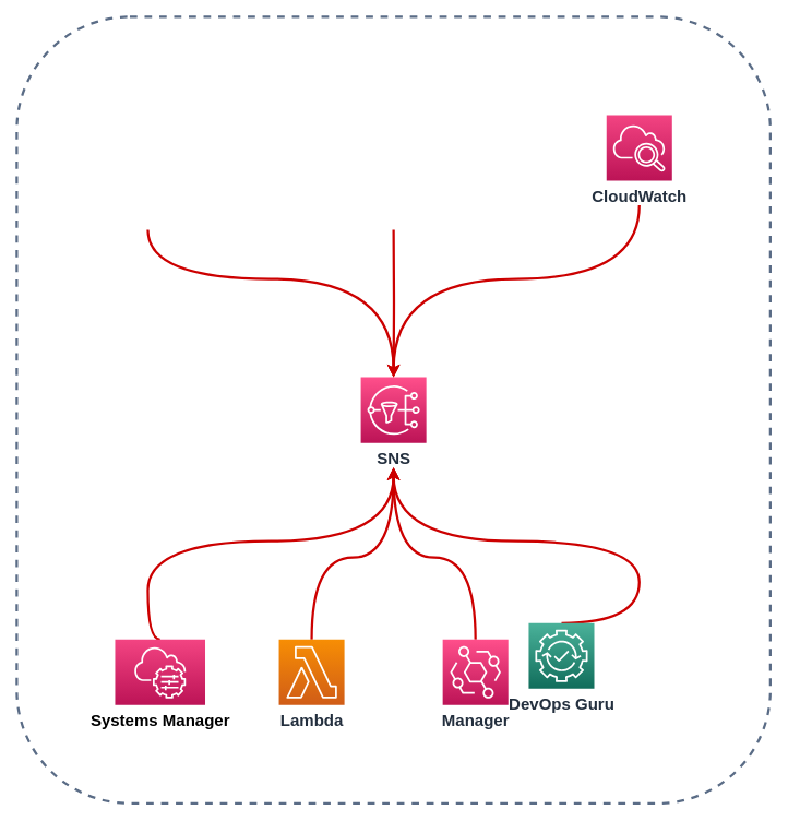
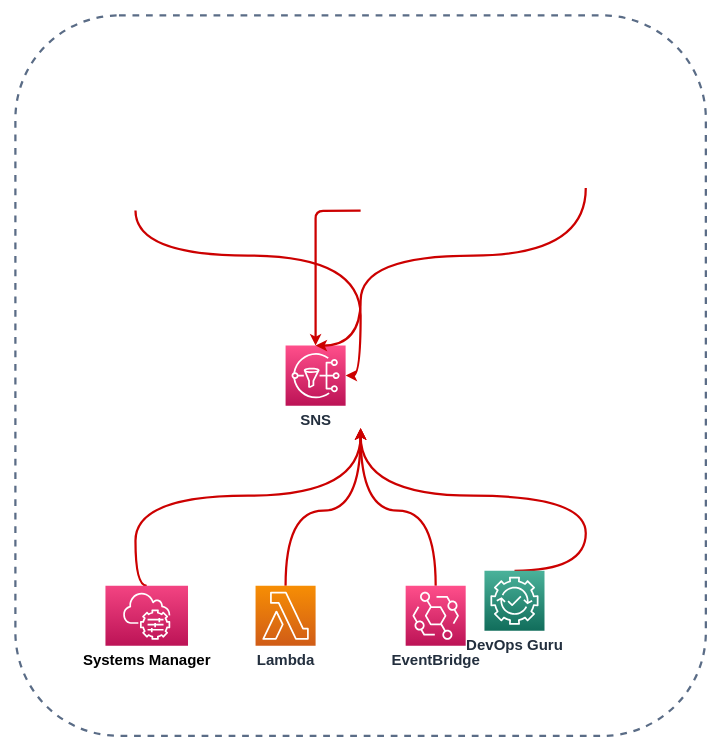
- <mxCell id="13" value="CloudWatch" style="sketch=0;points=[[0,0,0],[0.25,0,0],[0.5,0,0],[0.75,0,0],[1,0,0],[0,1,0],[0.25,1,0],[0.5,1,0],[0.75,1,0],[1,1,0],[0,0.25,0],[0,0.5,0],[0,0.75,0],[1,0.25,0],[1,0.5,0],[1,0.75,0]];points=[[0,0,0],[0.25,0,0],[0.5,0,0],[0.75,0,0],[1,0,0],[0,1,0],[0.25,1,0],[0.5,1,0],[0.75,1,0],[1,1,0],[0,0.25,0],[0,0.5,0],[0,0.75,0],[1,0.25,0],[1,0.5,0],[1,0.75,0]];outlineConnect=0;fontColor=#232F3E;gradientColor=#F34482;gradientDirection=north;fillColor=#BC1356;strokeColor=#ffffff;dashed=0;verticalLabelPosition=bottom;verticalAlign=top;align=center;html=1;fontSize=20;fontStyle=1;aspect=fixed;shape=mxgraph.aws4.resourceIcon;resIcon=mxgraph.aws4.cloudwatch_2;strokeWidth=3;direction=east;" parent="1" vertex="1"><mxGeometry x="740" y="140" width="80" height="80" as="geometry" /></mxCell>
- <mxCell id="7" value="SNS" style="sketch=0;points=[[0,0,0],[0.25,0,0],[0.5,0,0],[0.75,0,0],[1,0,0],[0,1,0],[0.25,1,0],[0.5,1,0],[0.75,1,0],[1,1,0],[0,0.25,0],[0,0.5,0],[0,0.75,0],[1,0.25,0],[1,0.5,0],[1,0.75,0]];outlineConnect=0;fontColor=#232F3E;gradientColor=#FF4F8B;gradientDirection=north;fillColor=#BC1356;strokeColor=#ffffff;dashed=0;verticalLabelPosition=bottom;verticalAlign=top;align=center;html=1;fontSize=20;fontStyle=1;aspect=fixed;shape=mxgraph.aws4.resourceIcon;resIcon=mxgraph.aws4.sns;strokeWidth=3;" parent="1" vertex="1"><mxGeometry x="440" y="460" width="80" height="80" as="geometry" /></mxCell>
+ <mxCell id="7" value="SNS" style="sketch=0;points=[[0,0,0],[0.25,0,0],[0.5,0,0],[0.75,0,0],[1,0,0],[0,1,0],[0.25,1,0],[0.5,1,0],[0.75,1,0],[1,1,0],[0,0.25,0],[0,0.5,0],[0,0.75,0],[1,0.25,0],[1,0.5,0],[1,0.75,0]];outlineConnect=0;fontColor=#232F3E;gradientColor=#FF4F8B;gradientDirection=north;fillColor=#BC1356;strokeColor=#ffffff;dashed=0;verticalLabelPosition=bottom;verticalAlign=top;align=center;html=1;fontSize=20;fontStyle=1;aspect=fixed;shape=mxgraph.aws4.resourceIcon;resIcon=mxgraph.aws4.sns;strokeWidth=3;" parent="1" vertex="1"><mxGeometry x="380" y="460" width="80" height="80" as="geometry" /></mxCell>
- <mxCell id="4" value="Manager" style="sketch=0;points=[[0,0,0],[0.25,0,0],[0.5,0,0],[0.75,0,0],[1,0,0],[0,1,0],[0.25,1,0],[0.5,1,0],[0.75,1,0],[1,1,0],[0,0.25,0],[0,0.5,0],[0,0.75,0],[1,0.25,0],[1,0.5,0],[1,0.75,0]];outlineConnect=0;fontColor=#232F3E;gradientColor=#FF4F8B;gradientDirection=north;fillColor=#BC1356;strokeColor=#ffffff;dashed=0;verticalLabelPosition=bottom;verticalAlign=top;align=center;html=1;fontSize=20;fontStyle=1;aspect=fixed;shape=mxgraph.aws4.resourceIcon;resIcon=mxgraph.aws4.eventbridge;strokeWidth=3;" parent="1" vertex="1"><mxGeometry x="540" y="780" width="80" height="80" as="geometry" /></mxCell>
+ <mxCell id="4" value="EventBridge" style="sketch=0;points=[[0,0,0],[0.25,0,0],[0.5,0,0],[0.75,0,0],[1,0,0],[0,1,0],[0.25,1,0],[0.5,1,0],[0.75,1,0],[1,1,0],[0,0.25,0],[0,0.5,0],[0,0.75,0],[1,0.25,0],[1,0.5,0],[1,0.75,0]];outlineConnect=0;fontColor=#232F3E;gradientColor=#FF4F8B;gradientDirection=north;fillColor=#BC1356;strokeColor=#ffffff;dashed=0;verticalLabelPosition=bottom;verticalAlign=top;align=center;html=1;fontSize=20;fontStyle=1;aspect=fixed;shape=mxgraph.aws4.resourceIcon;resIcon=mxgraph.aws4.eventbridge;strokeWidth=3;" parent="1" vertex="1"><mxGeometry x="540" y="780" width="80" height="80" as="geometry" /></mxCell>
